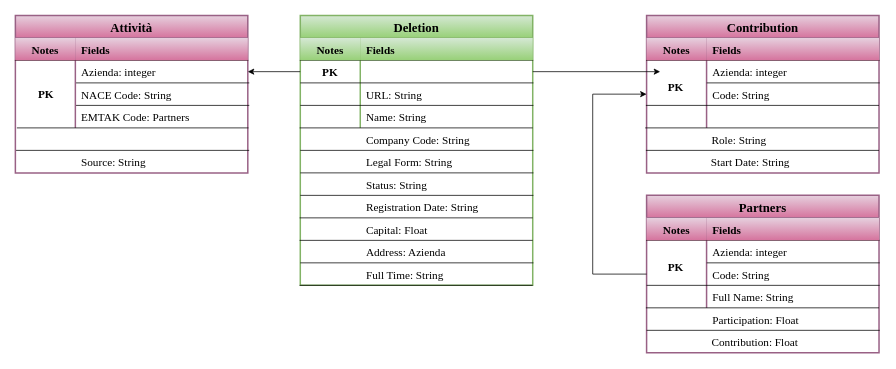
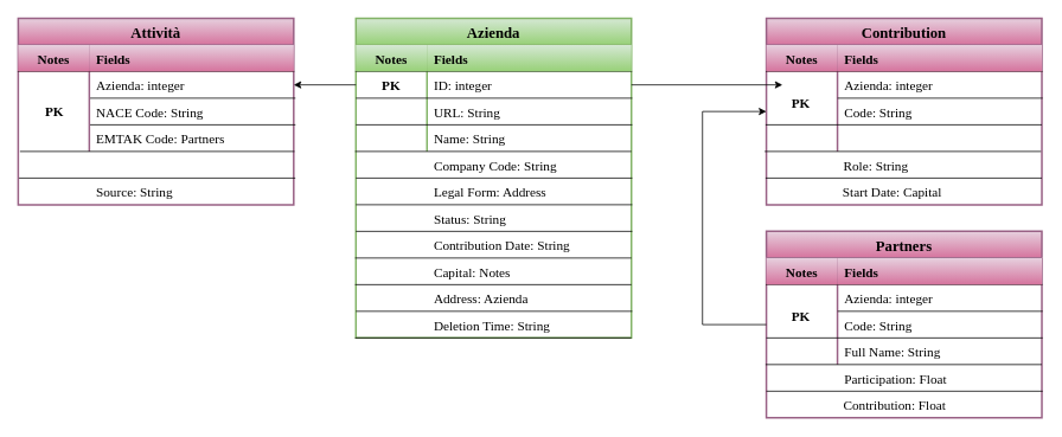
- <mxCell id="2" value="Deletion" style="shape=table;startSize=30;container=1;collapsible=1;childLayout=tableLayout;fixedRows=1;rowLines=0;fontStyle=1;align=center;resizeLast=1;fontSize=17;strokeWidth=2;fillColor=#d5e8d4;gradientColor=#97d077;strokeColor=#82b366;fontFamily=Verdana;" parent="1" vertex="1"><mxGeometry x="400" y="20" width="310" height="360" as="geometry" /></mxCell>
+ <mxCell id="2" value="Azienda" style="shape=table;startSize=30;container=1;collapsible=1;childLayout=tableLayout;fixedRows=1;rowLines=0;fontStyle=1;align=center;resizeLast=1;fontSize=17;strokeWidth=2;fillColor=#d5e8d4;gradientColor=#97d077;strokeColor=#82b366;fontFamily=Verdana;" parent="1" vertex="1"><mxGeometry x="400" y="20" width="310" height="360" as="geometry" /></mxCell>
+ <mxCell id="8" value="ID: integer" style="shape=partialRectangle;connectable=0;fillColor=none;top=0;left=0;bottom=0;right=0;align=left;spacingLeft=6;overflow=hidden;fontSize=15;fontStyle=0;fontFamily=Verdana;" parent="6" vertex="1"><mxGeometry x="80" width="230" height="30" as="geometry"><mxRectangle width="230" height="30" as="alternateBounds" /></mxGeometry></mxCell>
- <mxCell id="23" value="Legal Form: String" style="shape=partialRectangle;connectable=0;fillColor=none;top=0;left=0;bottom=0;right=0;align=left;spacingLeft=6;overflow=hidden;fontSize=15;fontFamily=Verdana;" parent="21" vertex="1"><mxGeometry x="80" width="230" height="30" as="geometry"><mxRectangle width="230" height="30" as="alternateBounds" /></mxGeometry></mxCell>
+ <mxCell id="23" value="Legal Form: Address" style="shape=partialRectangle;connectable=0;fillColor=none;top=0;left=0;bottom=0;right=0;align=left;spacingLeft=6;overflow=hidden;fontSize=15;fontFamily=Verdana;" parent="21" vertex="1"><mxGeometry x="80" width="230" height="30" as="geometry"><mxRectangle width="230" height="30" as="alternateBounds" /></mxGeometry></mxCell>
- <mxCell id="66" value="Start Date: String" style="shape=partialRectangle;connectable=0;fillColor=none;top=0;left=0;bottom=0;right=0;align=left;spacingLeft=6;overflow=hidden;fontSize=15;fontFamily=Verdana;" parent="64" vertex="1"><mxGeometry x="80" width="230" height="30" as="geometry"><mxRectangle width="230" height="30" as="alternateBounds" /></mxGeometry></mxCell>
+ <mxCell id="66" value="Start Date: Capital" style="shape=partialRectangle;connectable=0;fillColor=none;top=0;left=0;bottom=0;right=0;align=left;spacingLeft=6;overflow=hidden;fontSize=15;fontFamily=Verdana;" parent="64" vertex="1"><mxGeometry x="80" width="230" height="30" as="geometry"><mxRectangle width="230" height="30" as="alternateBounds" /></mxGeometry></mxCell>
- <mxCell id="29" value="Registration Date: String" style="shape=partialRectangle;connectable=0;fillColor=none;top=0;left=0;bottom=0;right=0;align=left;spacingLeft=6;overflow=hidden;fontSize=15;fontFamily=Verdana;" parent="27" vertex="1"><mxGeometry x="80" width="230" height="30" as="geometry"><mxRectangle width="230" height="30" as="alternateBounds" /></mxGeometry></mxCell>
+ <mxCell id="29" value="Contribution Date: String" style="shape=partialRectangle;connectable=0;fillColor=none;top=0;left=0;bottom=0;right=0;align=left;spacingLeft=6;overflow=hidden;fontSize=15;fontFamily=Verdana;" parent="27" vertex="1"><mxGeometry x="80" width="230" height="30" as="geometry"><mxRectangle width="230" height="30" as="alternateBounds" /></mxGeometry></mxCell>
- <mxCell id="30" value="Capital: Float" style="shape=partialRectangle;connectable=0;fillColor=none;top=0;left=0;bottom=0;right=0;align=left;spacingLeft=6;overflow=hidden;fontSize=15;fontFamily=Verdana;" parent="1" vertex="1"><mxGeometry x="480" y="290" width="230" height="30" as="geometry"><mxRectangle width="230" height="30" as="alternateBounds" /></mxGeometry></mxCell>
+ <mxCell id="30" value="Capital: Notes" style="shape=partialRectangle;connectable=0;fillColor=none;top=0;left=0;bottom=0;right=0;align=left;spacingLeft=6;overflow=hidden;fontSize=15;fontFamily=Verdana;" parent="1" vertex="1"><mxGeometry x="480" y="290" width="230" height="30" as="geometry"><mxRectangle width="230" height="30" as="alternateBounds" /></mxGeometry></mxCell>
- <mxCell id="32" value="Full Time: String" style="shape=partialRectangle;connectable=0;fillColor=none;top=0;left=0;bottom=0;right=0;align=left;spacingLeft=6;overflow=hidden;fontSize=15;fontFamily=Verdana;" parent="1" vertex="1"><mxGeometry x="480" y="350" width="230" height="30" as="geometry"><mxRectangle width="230" height="30" as="alternateBounds" /></mxGeometry></mxCell>
+ <mxCell id="32" value="Deletion Time: String" style="shape=partialRectangle;connectable=0;fillColor=none;top=0;left=0;bottom=0;right=0;align=left;spacingLeft=6;overflow=hidden;fontSize=15;fontFamily=Verdana;" parent="1" vertex="1"><mxGeometry x="480" y="350" width="230" height="30" as="geometry"><mxRectangle width="230" height="30" as="alternateBounds" /></mxGeometry></mxCell>
